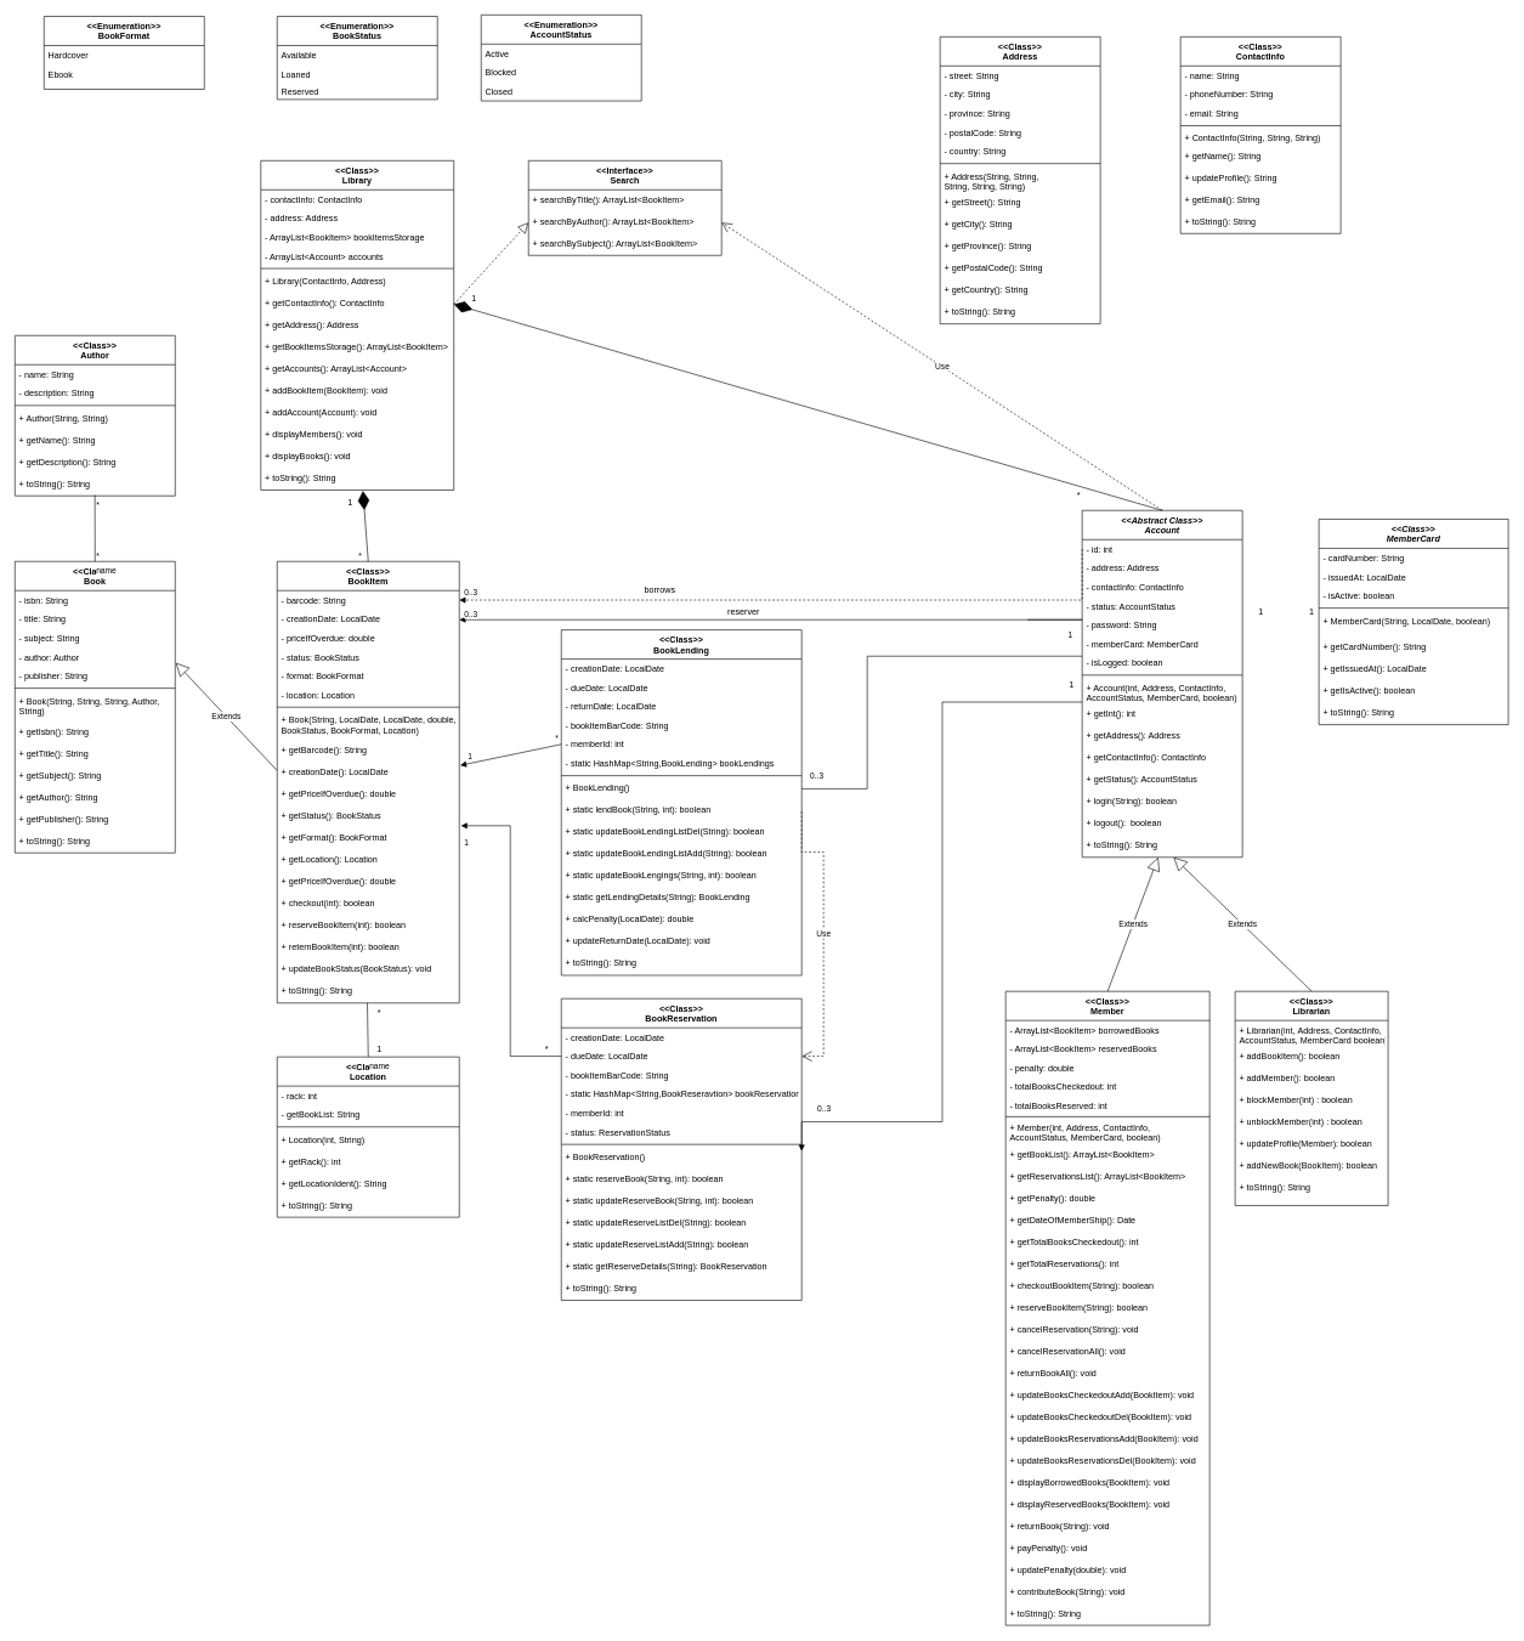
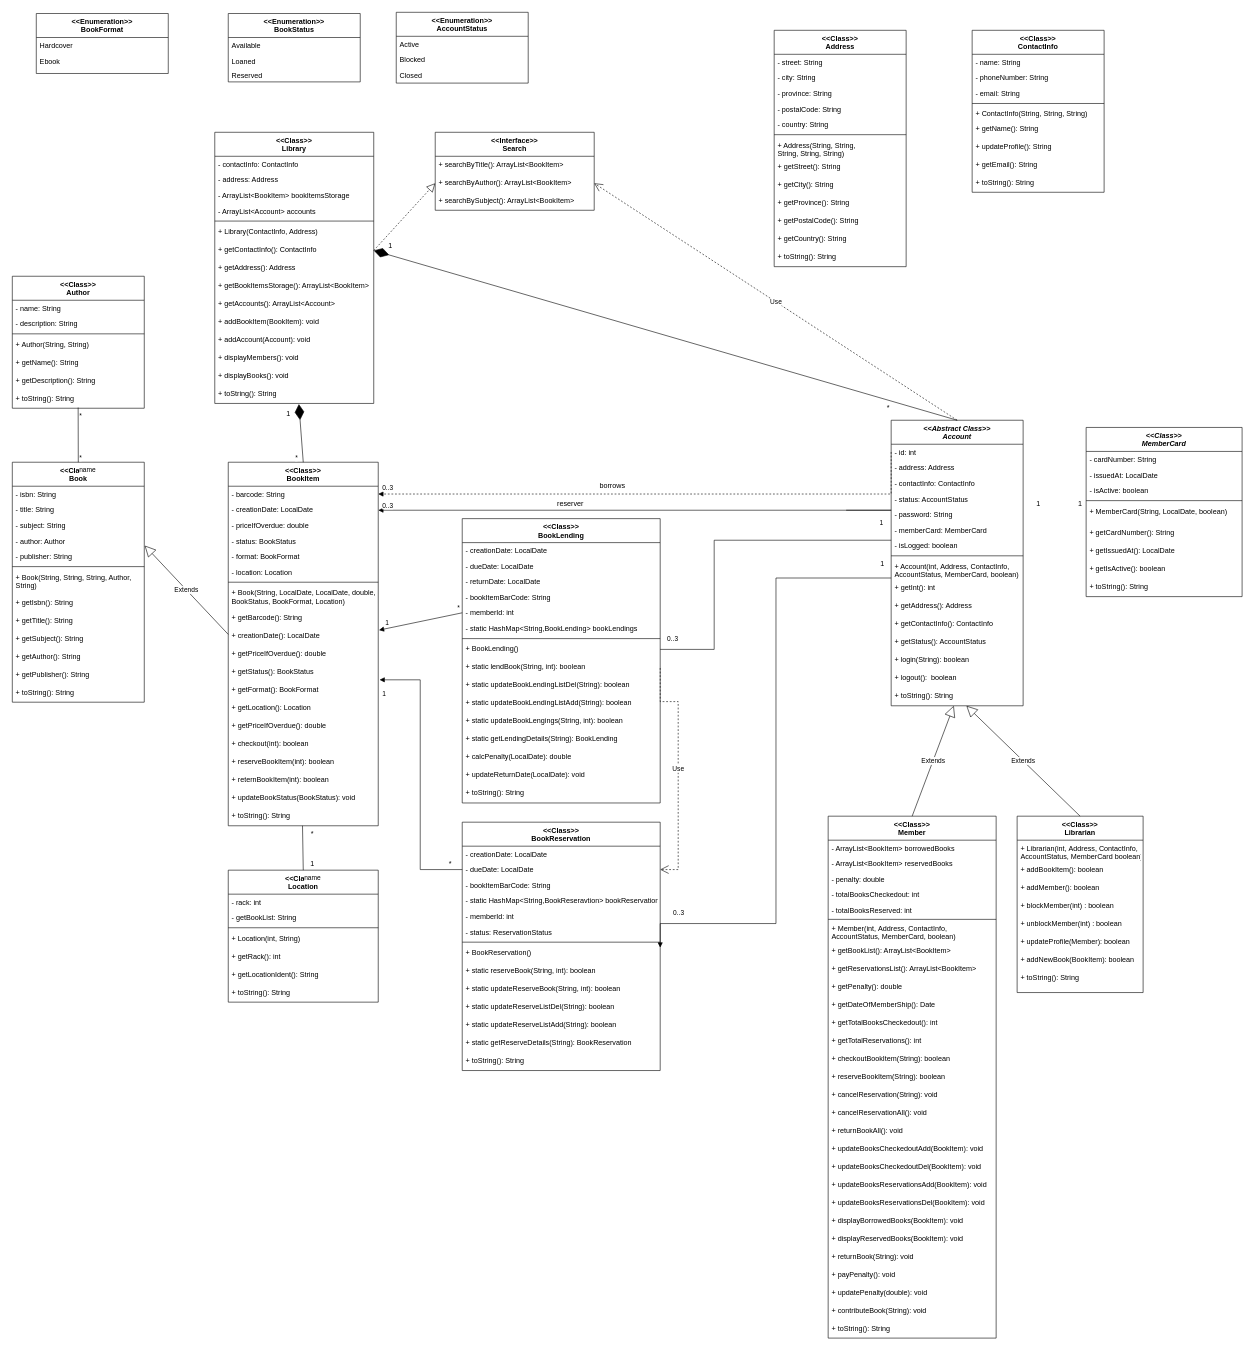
- <mxCell id="190" value="borrows" style="text;html=1;align=center;verticalAlign=middle;resizable=0;points=[];autosize=1;" parent="1" vertex="1"><mxGeometry x="875" y="800" width="60" height="20" as="geometry" /></mxCell>
+ <mxCell id="190" value="borrows" style="text;html=1;align=center;verticalAlign=middle;resizable=0;points=[];autosize=1;" parent="1" vertex="1"><mxGeometry x="990" y="800" width="60" height="20" as="geometry" /></mxCell>
- <mxCell id="214" value="reserver" style="text;html=1;align=center;verticalAlign=middle;resizable=0;points=[];autosize=1;" parent="1" vertex="1"><mxGeometry x="990" y="830" width="60" height="20" as="geometry" /></mxCell>
+ <mxCell id="214" value="reserver" style="text;html=1;align=center;verticalAlign=middle;resizable=0;points=[];autosize=1;" parent="1" vertex="1"><mxGeometry x="920" y="830" width="60" height="20" as="geometry" /></mxCell>
